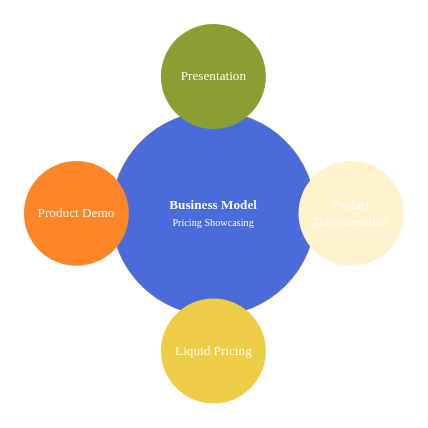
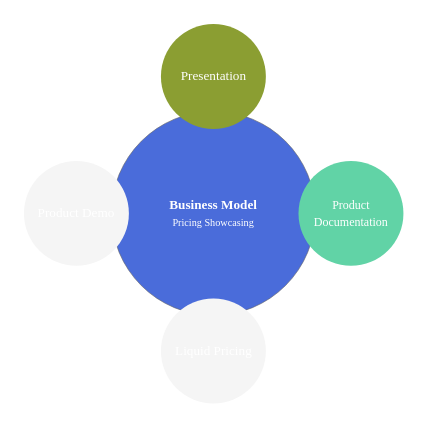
- <mxCell id="7" value="&lt;font color=&quot;#FFFFFF&quot;&gt;Product Demo&lt;br&gt;&lt;/font&gt;" style="ellipse;whiteSpace=wrap;html=1;rounded=0;shadow=0;dashed=0;comic=0;fontFamily=Verdana;fontSize=22;fontColor=#0069D1;fillColor=#fc8627;strokeColor=none;" parent="2" vertex="1"><mxGeometry x="19.421" y="247.619" width="174.79" height="174.79" as="geometry" /></mxCell>
+ <mxCell id="7" value="&lt;font color=&quot;#FFFFFF&quot;&gt;Product Demo&lt;br&gt;&lt;/font&gt;" style="ellipse;whiteSpace=wrap;html=1;rounded=0;shadow=0;dashed=0;comic=0;fontFamily=Verdana;fontSize=22;fontColor=#0069D1;fillColor=#f5f5f5;strokeColor=none;" parent="2" vertex="1"><mxGeometry x="19.421" y="247.619" width="174.79" height="174.79" as="geometry" /></mxCell>
- <mxCell id="6" value="&lt;font style=&quot;font-size: 20px&quot;&gt;&lt;font style=&quot;font-size: 20px&quot;&gt;&lt;font style=&quot;font-size: 20px&quot; color=&quot;#FFFFFF&quot;&gt;Product Documentation&lt;/font&gt;&lt;br&gt;&lt;/font&gt;&lt;/font&gt;" style="ellipse;whiteSpace=wrap;html=1;rounded=0;shadow=0;dashed=0;comic=0;fontFamily=Verdana;fontSize=22;fontColor=#0069D1;fillColor=#fff2cc;strokeColor=none;" parent="2" vertex="1"><mxGeometry x="476.789" y="247.619" width="174.79" height="174.79" as="geometry" /></mxCell>
+ <mxCell id="6" value="&lt;font style=&quot;font-size: 20px&quot;&gt;&lt;font style=&quot;font-size: 20px&quot;&gt;&lt;font style=&quot;font-size: 20px&quot; color=&quot;#FFFFFF&quot;&gt;Product Documentation&lt;/font&gt;&lt;br&gt;&lt;/font&gt;&lt;/font&gt;" style="ellipse;whiteSpace=wrap;html=1;rounded=0;shadow=0;dashed=0;comic=0;fontFamily=Verdana;fontSize=22;fontColor=#0069D1;fillColor=#61d3a6;strokeColor=none;" parent="2" vertex="1"><mxGeometry x="476.789" y="247.619" width="174.79" height="174.79" as="geometry" /></mxCell>
- <mxCell id="5" value="&lt;font color=&quot;#FFFFFF&quot;&gt;Liquid Pricing&lt;br&gt;&lt;/font&gt;" style="ellipse;whiteSpace=wrap;html=1;rounded=0;shadow=0;dashed=0;comic=0;fontFamily=Verdana;fontSize=22;fontColor=#0069D1;fillColor=#eecd46;strokeColor=none;" parent="2" vertex="1"><mxGeometry x="247.619" y="476.789" width="174.79" height="174.79" as="geometry" /></mxCell>
+ <mxCell id="5" value="&lt;font color=&quot;#FFFFFF&quot;&gt;Liquid Pricing&lt;br&gt;&lt;/font&gt;" style="ellipse;whiteSpace=wrap;html=1;rounded=0;shadow=0;dashed=0;comic=0;fontFamily=Verdana;fontSize=22;fontColor=#0069D1;fillColor=#f5f5f5;strokeColor=none;" parent="2" vertex="1"><mxGeometry x="247.619" y="476.789" width="174.79" height="174.79" as="geometry" /></mxCell>
